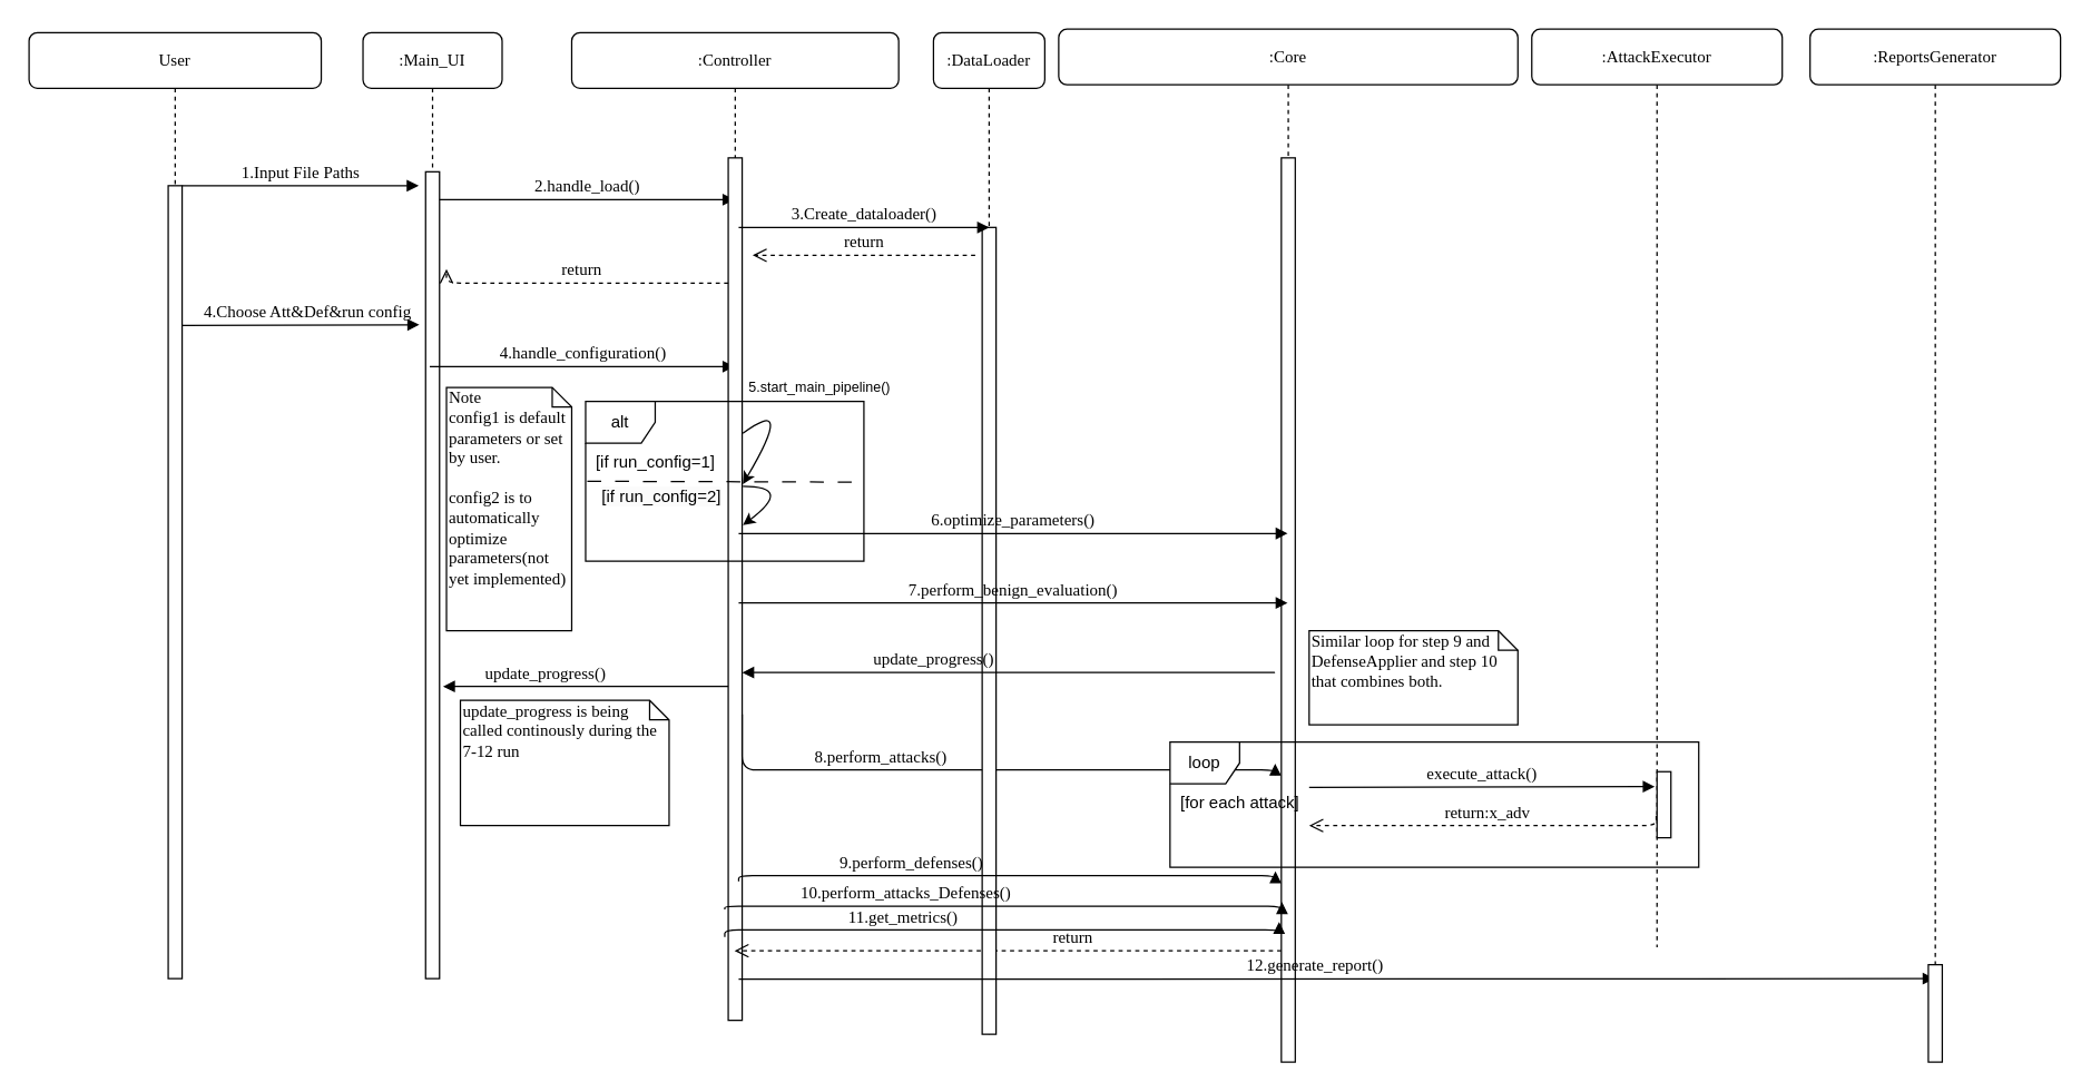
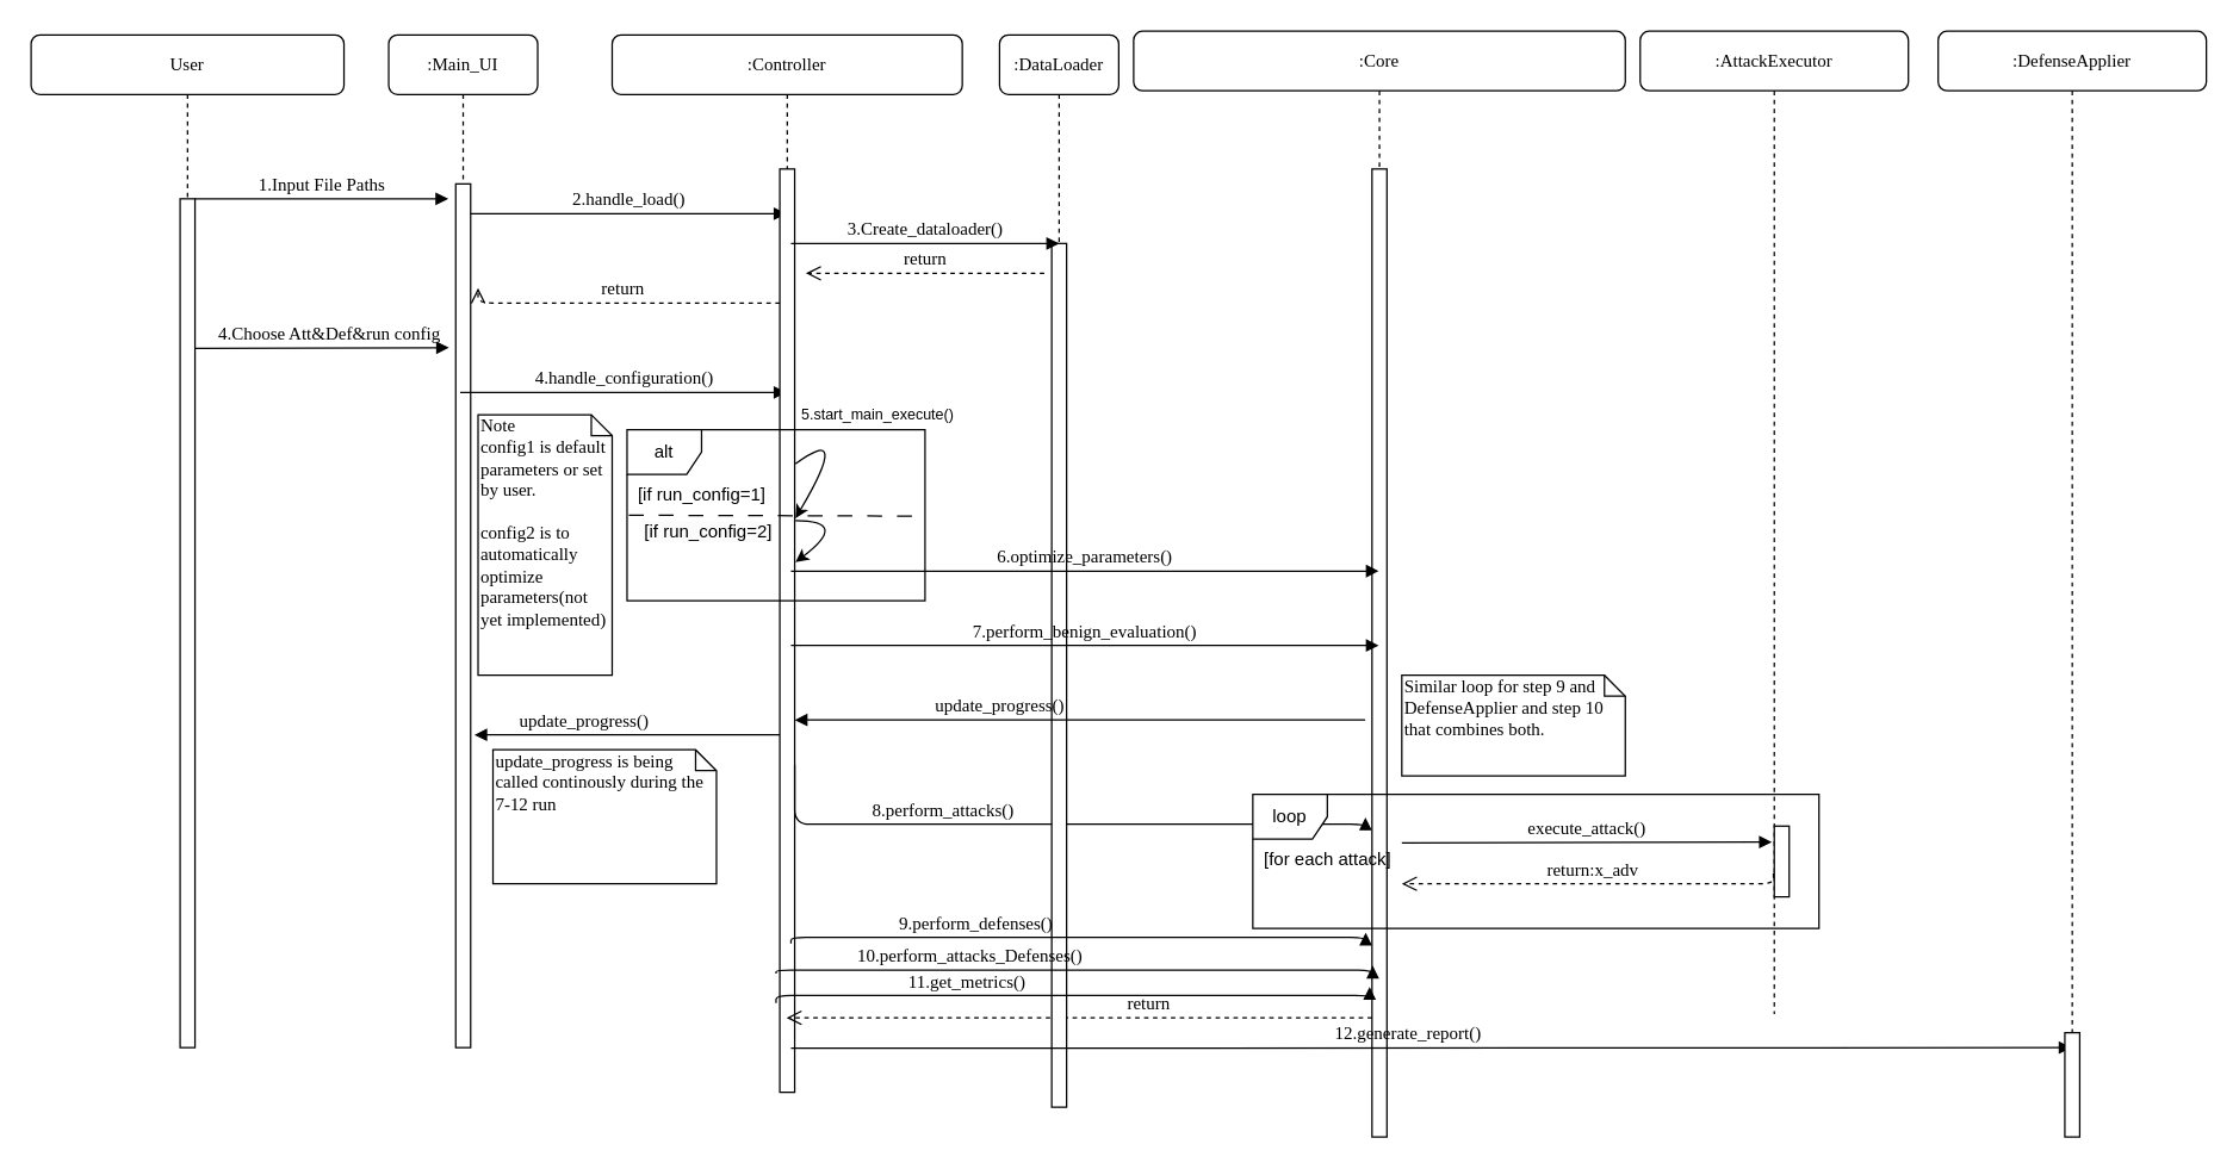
- <mxCell id="22" value=":ReportsGenerator" style="shape=umlLifeline;perimeter=lifelinePerimeter;whiteSpace=wrap;html=1;container=1;collapsible=0;recursiveResize=0;outlineConnect=0;rounded=1;shadow=0;comic=0;labelBackgroundColor=none;strokeWidth=1;fontFamily=Verdana;fontSize=12;align=center;" parent="1" vertex="1"><mxGeometry x="1300" y="20.5" width="180" height="690" as="geometry" /></mxCell>
+ <mxCell id="22" value=":DefenseApplier" style="shape=umlLifeline;perimeter=lifelinePerimeter;whiteSpace=wrap;html=1;container=1;collapsible=0;recursiveResize=0;outlineConnect=0;rounded=1;shadow=0;comic=0;labelBackgroundColor=none;strokeWidth=1;fontFamily=Verdana;fontSize=12;align=center;" parent="1" vertex="1"><mxGeometry x="1300" y="20.5" width="180" height="690" as="geometry" /></mxCell>
- <mxCell id="9" value="&lt;p style=&quot;line-height: 120%;&quot;&gt;&lt;font style=&quot;font-size: 10px;&quot;&gt;5.start_main&lt;/font&gt;&lt;span style=&quot;font-size: 10px; background-color: initial;&quot;&gt;_pipeline()&lt;/span&gt;&lt;/p&gt;" style="text;html=1;align=center;verticalAlign=middle;resizable=0;points=[];autosize=1;strokeColor=none;fillColor=none;" vertex="1" parent="6"><mxGeometry x="112.5" y="230" width="130" height="50" as="geometry" /></mxCell>
+ <mxCell id="9" value="&lt;p style=&quot;line-height: 120%;&quot;&gt;&lt;font style=&quot;font-size: 10px;&quot;&gt;5.start_main&lt;/font&gt;&lt;span style=&quot;font-size: 10px; background-color: initial;&quot;&gt;_execute()&lt;/span&gt;&lt;/p&gt;" style="text;html=1;align=center;verticalAlign=middle;resizable=0;points=[];autosize=1;strokeColor=none;fillColor=none;" vertex="1" parent="6"><mxGeometry x="112.5" y="230" width="130" height="50" as="geometry" /></mxCell>
